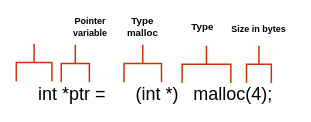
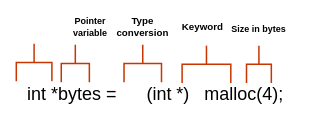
- <mxCell id="11" value="Type&lt;div&gt;malloc&lt;/div&gt;" style="text;html=1;align=center;verticalAlign=middle;whiteSpace=wrap;rounded=0;fontSize=13;fontStyle=1" vertex="1" parent="1"><mxGeometry x="160" y="20" width="60" height="30" as="geometry" /></mxCell>
+ <mxCell id="11" value="Type&lt;div&gt;conversion&lt;/div&gt;" style="text;html=1;align=center;verticalAlign=middle;whiteSpace=wrap;rounded=0;fontSize=13;fontStyle=1" vertex="1" parent="1"><mxGeometry x="160" y="20" width="60" height="30" as="geometry" /></mxCell>
- <mxCell id="7" value="Type" style="text;html=1;align=center;verticalAlign=middle;whiteSpace=wrap;rounded=0;fontSize=13;fontStyle=1" vertex="1" parent="1"><mxGeometry x="240" y="20" width="60" height="30" as="geometry" /></mxCell>
+ <mxCell id="7" value="Keyword" style="text;html=1;align=center;verticalAlign=middle;whiteSpace=wrap;rounded=0;fontSize=13;fontStyle=1" vertex="1" parent="1"><mxGeometry x="240" y="20" width="60" height="30" as="geometry" /></mxCell>
- <mxCell id="6" value="&lt;span style=&quot;text-align: left;&quot;&gt;&lt;font size=&quot;5&quot;&gt;&lt;span style=&quot;caret-color: rgb(204, 0, 0);&quot;&gt;int *ptr = &amp;nbsp; &amp;nbsp; &amp;nbsp;(int *) &amp;nbsp; malloc(4);&lt;/span&gt;&lt;/font&gt;&lt;/span&gt;" style="text;html=1;align=center;verticalAlign=middle;whiteSpace=wrap;rounded=0;" vertex="1" parent="1"><mxGeometry x="24.38" y="110" width="365.62" height="30" as="geometry" /></mxCell>
+ <mxCell id="6" value="&lt;span style=&quot;text-align: left;&quot;&gt;&lt;font size=&quot;5&quot;&gt;&lt;span style=&quot;caret-color: rgb(204, 0, 0);&quot;&gt;int *bytes = &amp;nbsp; &amp;nbsp; &amp;nbsp;(int *) &amp;nbsp; malloc(4);&lt;/span&gt;&lt;/font&gt;&lt;/span&gt;" style="text;html=1;align=center;verticalAlign=middle;whiteSpace=wrap;rounded=0;" vertex="1" parent="1"><mxGeometry x="24.38" y="110" width="365.62" height="30" as="geometry" /></mxCell>
